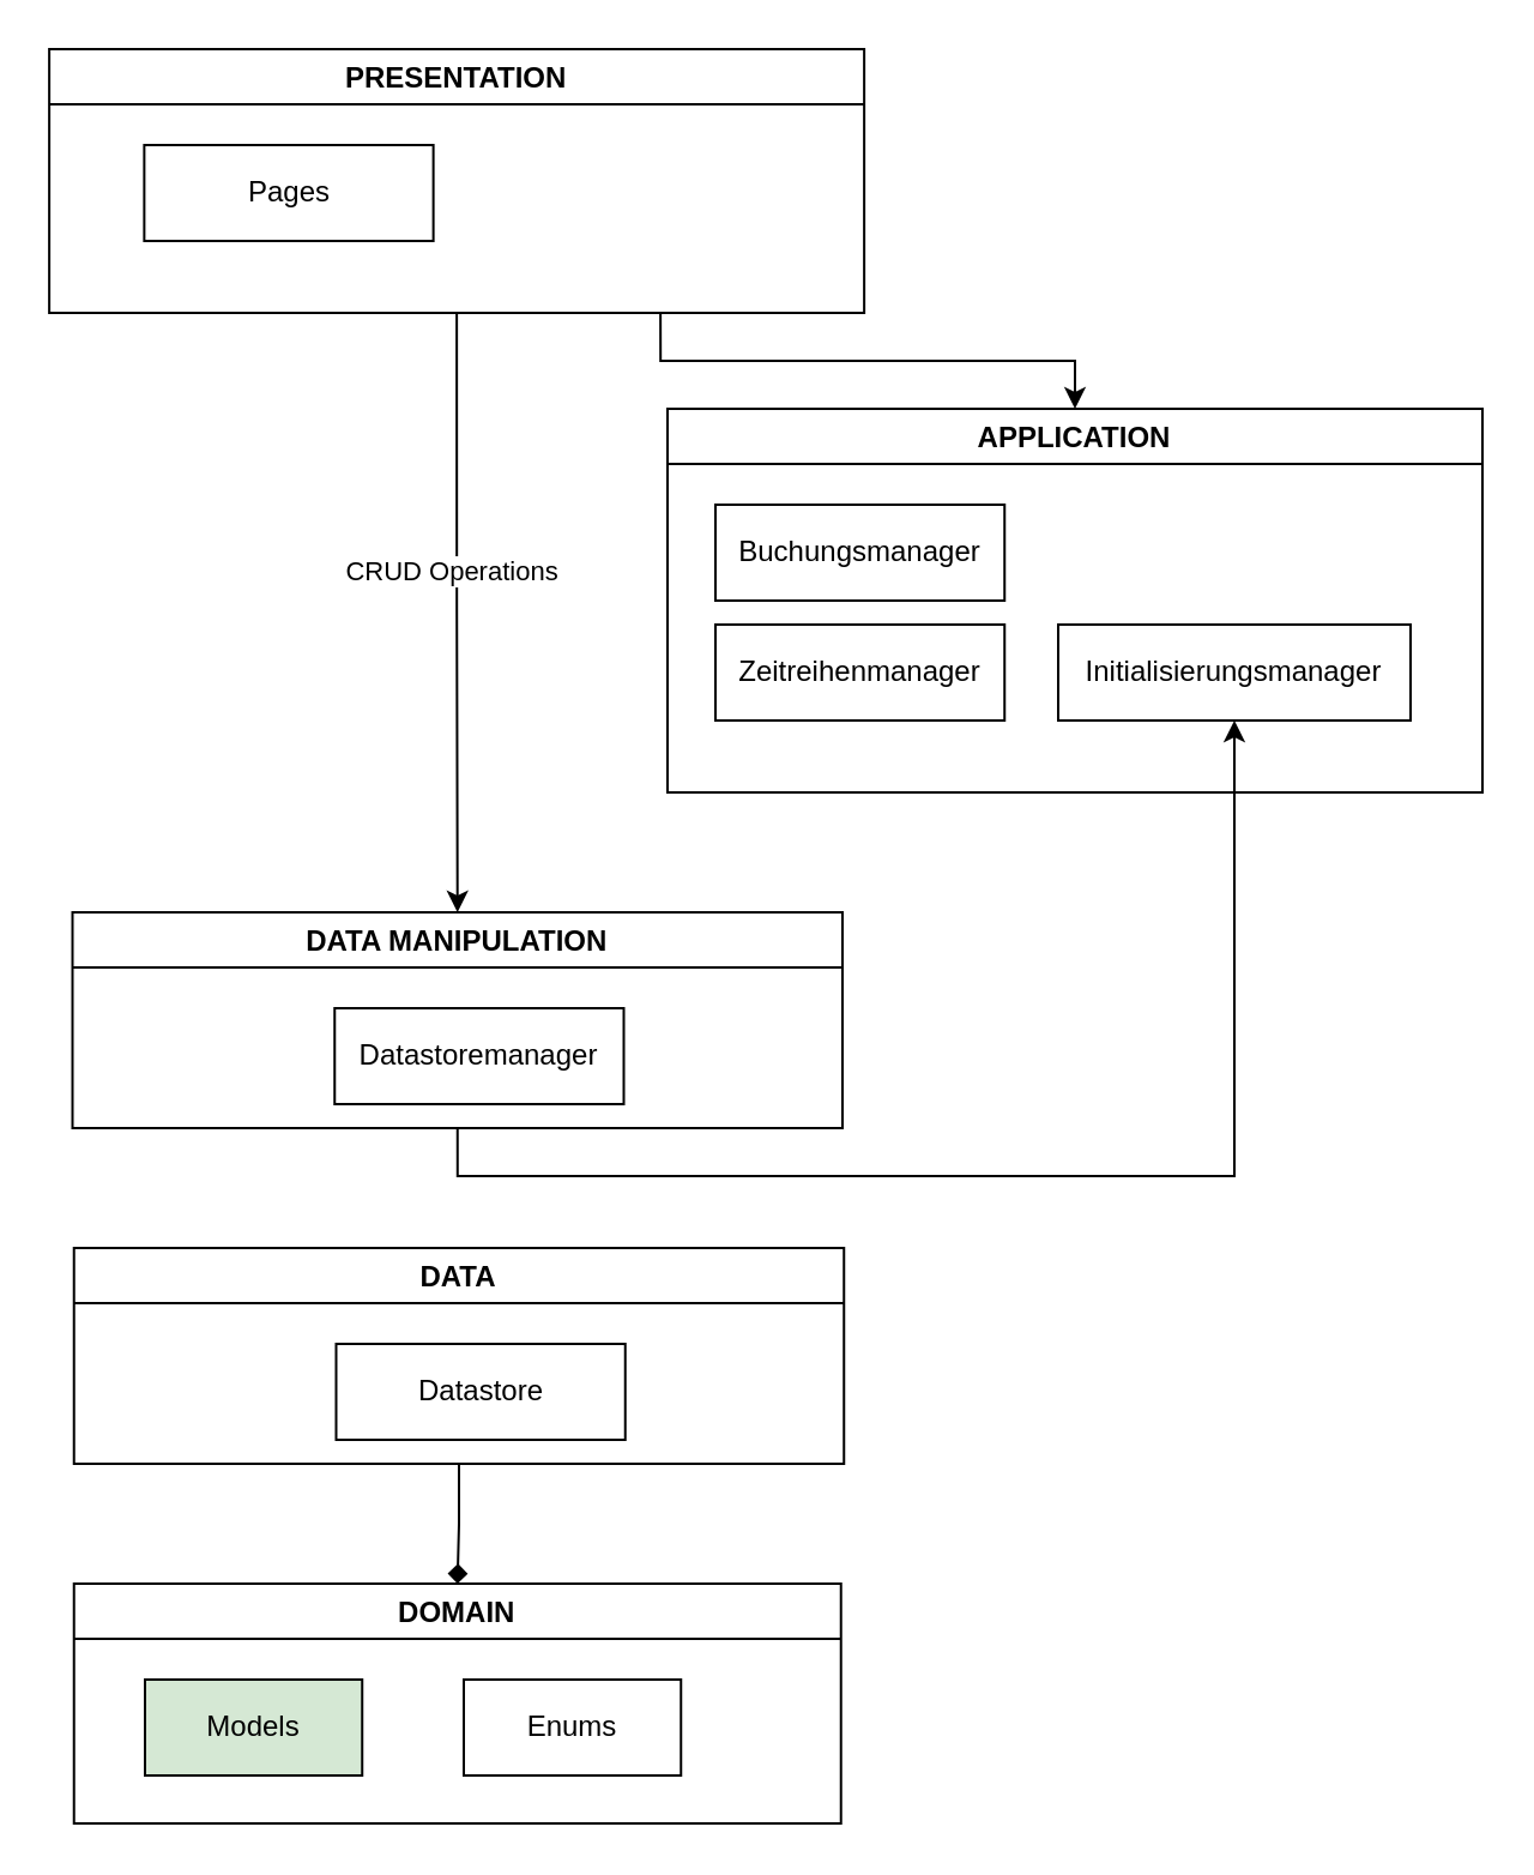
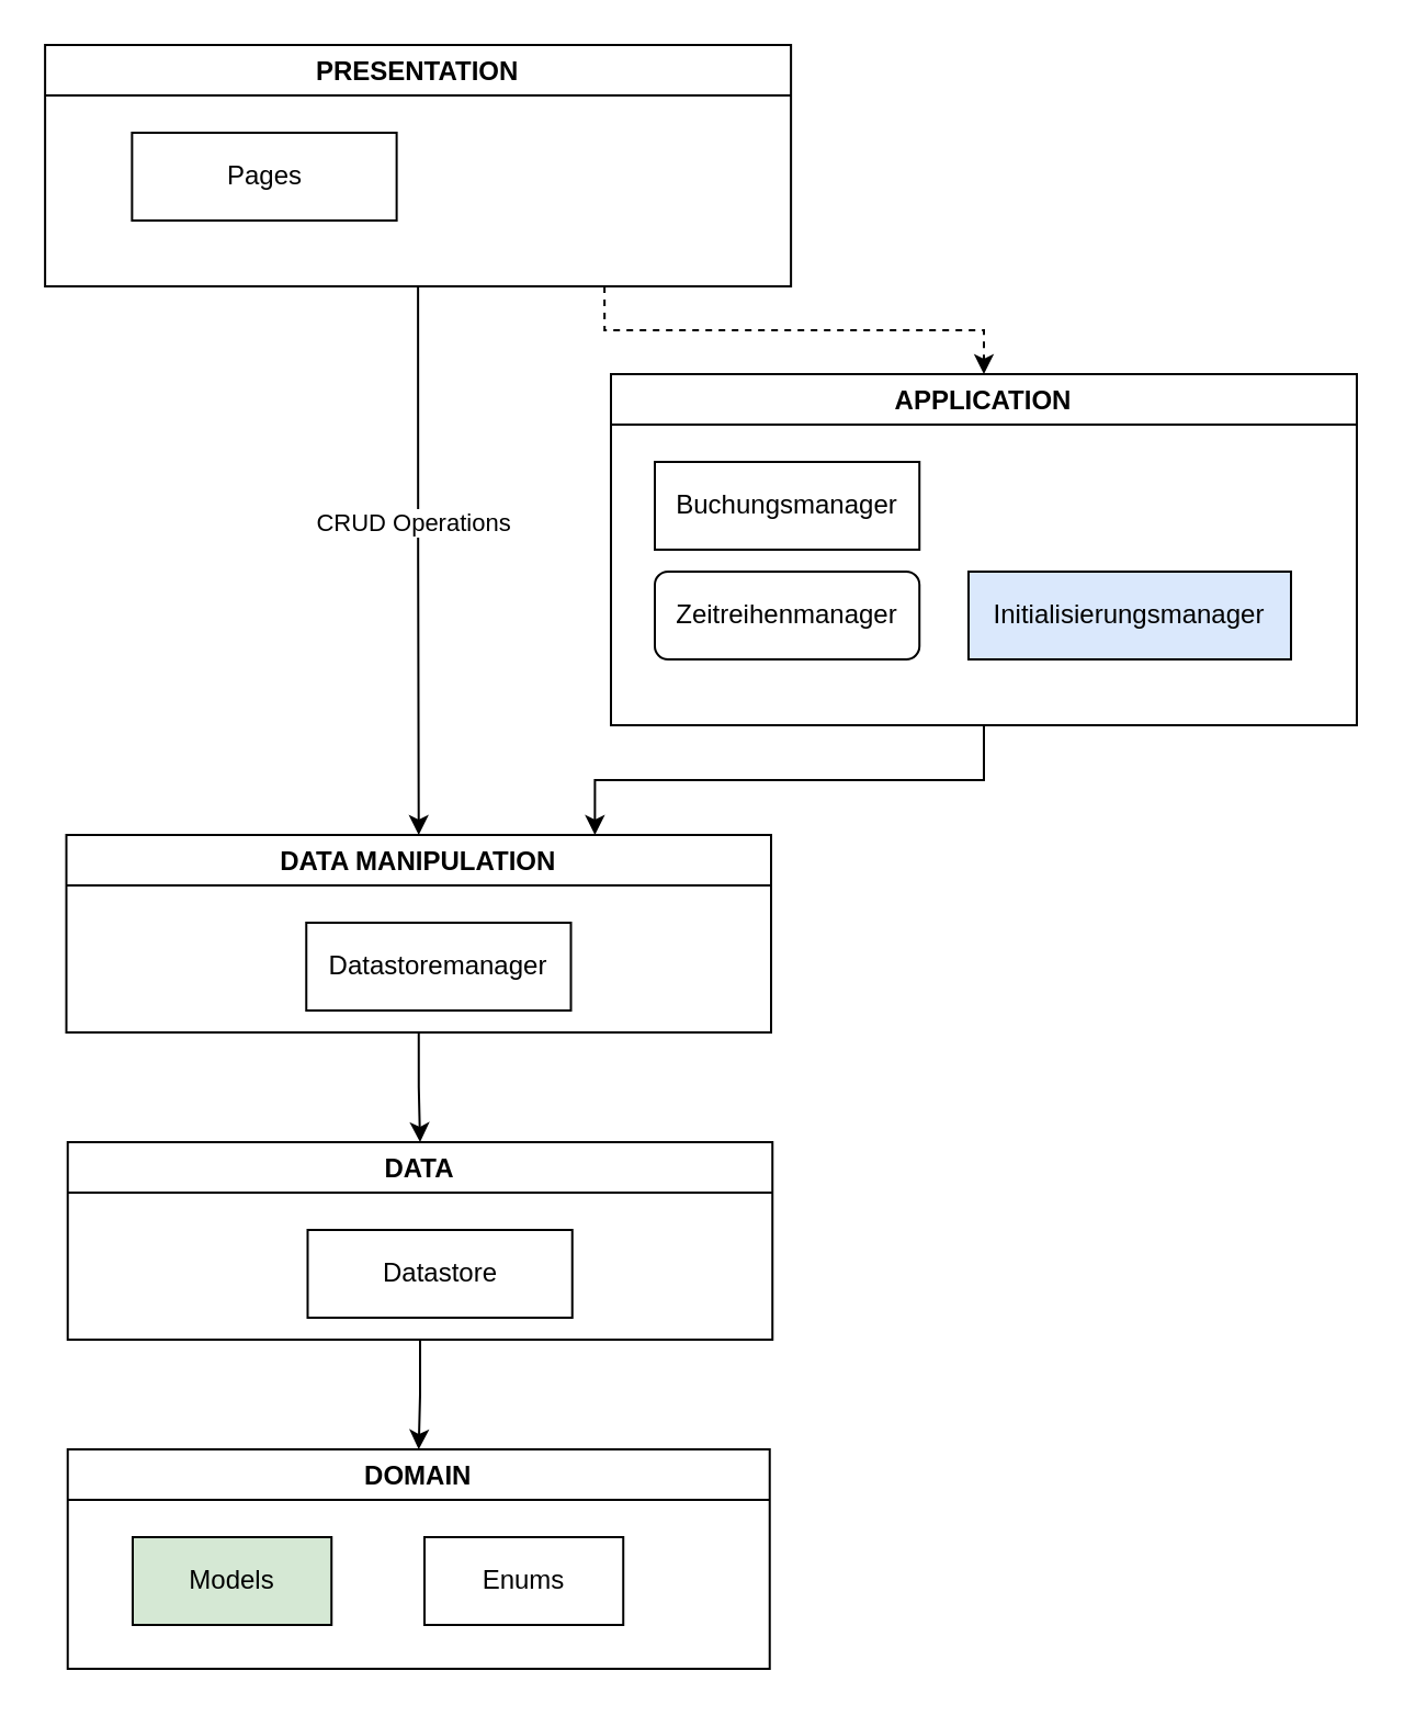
- <mxCell id="18" style="edgeStyle=orthogonalEdgeStyle;rounded=0;orthogonalLoop=1;jettySize=auto;html=1;exitX=0.75;exitY=1;exitDx=0;exitDy=0;entryX=0.5;entryY=0;entryDx=0;entryDy=0;" parent="1" source="19" target="12" edge="1"><mxGeometry relative="1" as="geometry" /></mxCell>
+ <mxCell id="18" style="edgeStyle=orthogonalEdgeStyle;rounded=0;orthogonalLoop=1;jettySize=auto;html=1;exitX=0.75;exitY=1;exitDx=0;exitDy=0;entryX=0.5;entryY=0;entryDx=0;entryDy=0;dashed=1;" parent="1" source="19" target="12" edge="1"><mxGeometry relative="1" as="geometry" /></mxCell>
- <mxCell id="14" value="Zeitreihenmanager" style="rounded=0;whiteSpace=wrap;html=1;" parent="12" vertex="1"><mxGeometry x="20" y="90" width="120.62" height="40" as="geometry" /></mxCell>
+ <mxCell id="14" value="Zeitreihenmanager" style="whiteSpace=wrap;html=1;rounded=1;" parent="12" vertex="1"><mxGeometry x="20" y="90" width="120.62" height="40" as="geometry" /></mxCell>
- <mxCell id="15" value="Initialisierungsmanager" style="rounded=0;whiteSpace=wrap;html=1;" parent="12" vertex="1"><mxGeometry x="163" y="90" width="147" height="40" as="geometry" /></mxCell>
+ <mxCell id="15" value="Initialisierungsmanager" style="rounded=0;whiteSpace=wrap;html=1;fillColor=#dae8fc;" parent="12" vertex="1"><mxGeometry x="163" y="90" width="147" height="40" as="geometry" /></mxCell>
+ <mxCell id="11" style="edgeStyle=orthogonalEdgeStyle;rounded=0;orthogonalLoop=1;jettySize=auto;html=1;exitX=0.5;exitY=1;exitDx=0;exitDy=0;entryX=0.75;entryY=0;entryDx=0;entryDy=0;" parent="1" source="12" target="9" edge="1"><mxGeometry relative="1" as="geometry" /></mxCell>
- <mxCell id="8" style="edgeStyle=orthogonalEdgeStyle;rounded=0;orthogonalLoop=1;jettySize=auto;html=1;exitX=0.5;exitY=1;exitDx=0;exitDy=0;" parent="1" source="9" target="15" edge="1"><mxGeometry relative="1" as="geometry" /></mxCell>
+ <mxCell id="8" style="edgeStyle=orthogonalEdgeStyle;rounded=0;orthogonalLoop=1;jettySize=auto;html=1;exitX=0.5;exitY=1;exitDx=0;exitDy=0;entryX=0.5;entryY=0;entryDx=0;entryDy=0;" parent="1" source="9" target="6" edge="1"><mxGeometry relative="1" as="geometry" /></mxCell>
- <mxCell id="5" style="edgeStyle=orthogonalEdgeStyle;rounded=0;orthogonalLoop=1;jettySize=auto;html=1;exitX=0.5;exitY=1;exitDx=0;exitDy=0;entryX=0.5;entryY=0;entryDx=0;entryDy=0;endArrow=diamond;" parent="1" source="6" target="2" edge="1"><mxGeometry relative="1" as="geometry" /></mxCell>
+ <mxCell id="5" style="edgeStyle=orthogonalEdgeStyle;rounded=0;orthogonalLoop=1;jettySize=auto;html=1;exitX=0.5;exitY=1;exitDx=0;exitDy=0;entryX=0.5;entryY=0;entryDx=0;entryDy=0;" parent="1" source="6" target="2" edge="1"><mxGeometry relative="1" as="geometry" /></mxCell>
